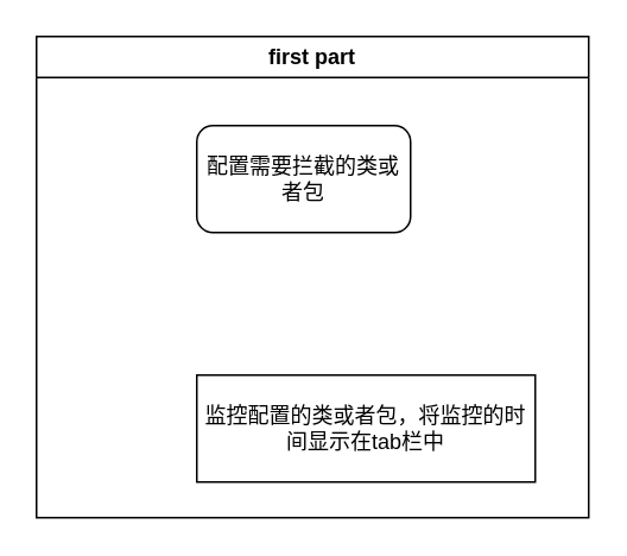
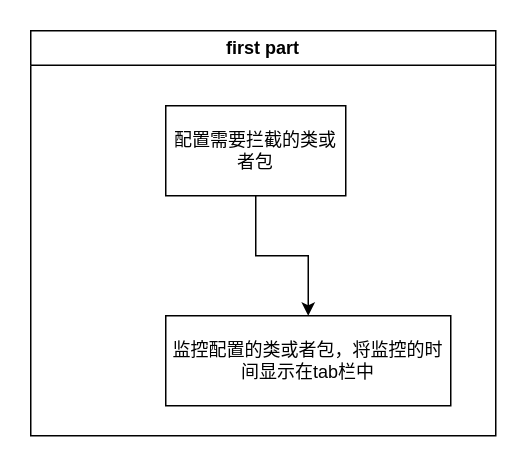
- <mxCell id="4" value="配置需要拦截的类或者包" style="whiteSpace=wrap;html=1;rounded=1;" vertex="1" parent="2"><mxGeometry x="90" y="50" width="120" height="60" as="geometry" /></mxCell>
+ <mxCell id="4" value="配置需要拦截的类或者包" style="rounded=0;whiteSpace=wrap;html=1;" vertex="1" parent="2"><mxGeometry x="90" y="50" width="120" height="60" as="geometry" /></mxCell>
+ <mxCell id="3" style="edgeStyle=orthogonalEdgeStyle;rounded=0;orthogonalLoop=1;jettySize=auto;html=1;" edge="1" parent="2" source="4" target="5"><mxGeometry relative="1" as="geometry" /></mxCell>
